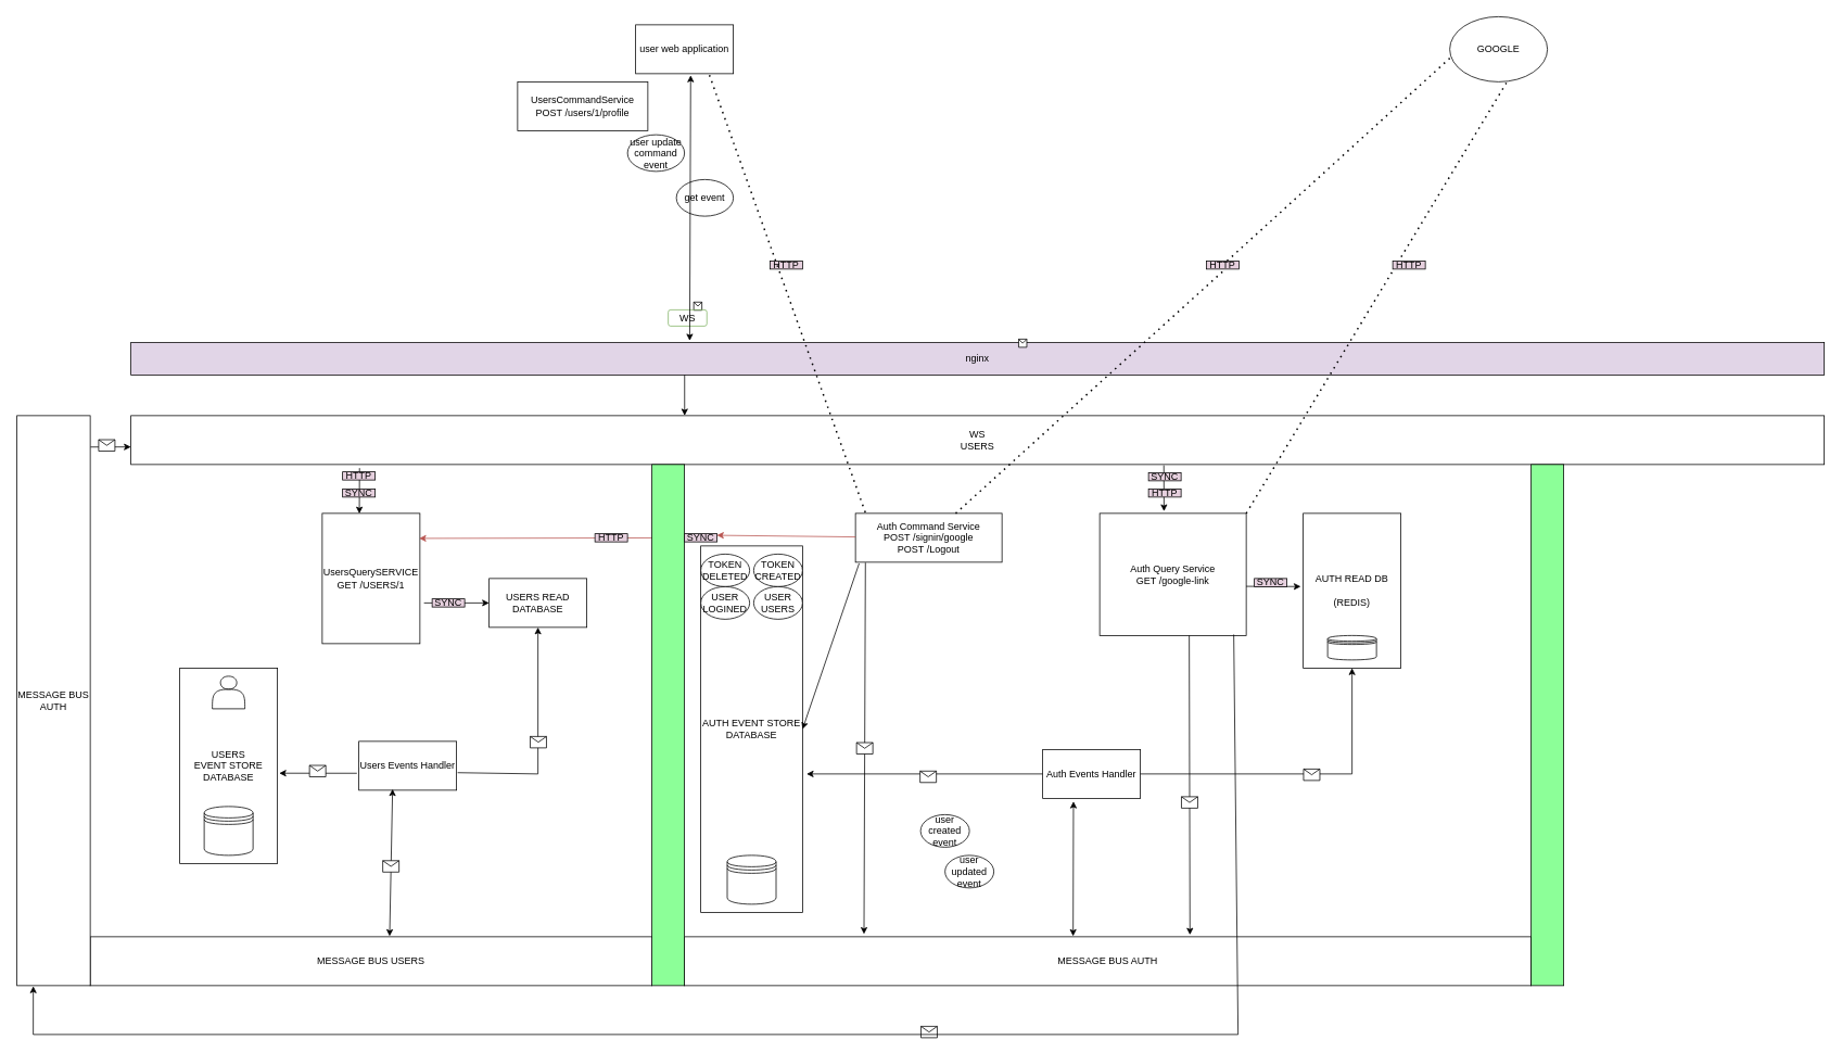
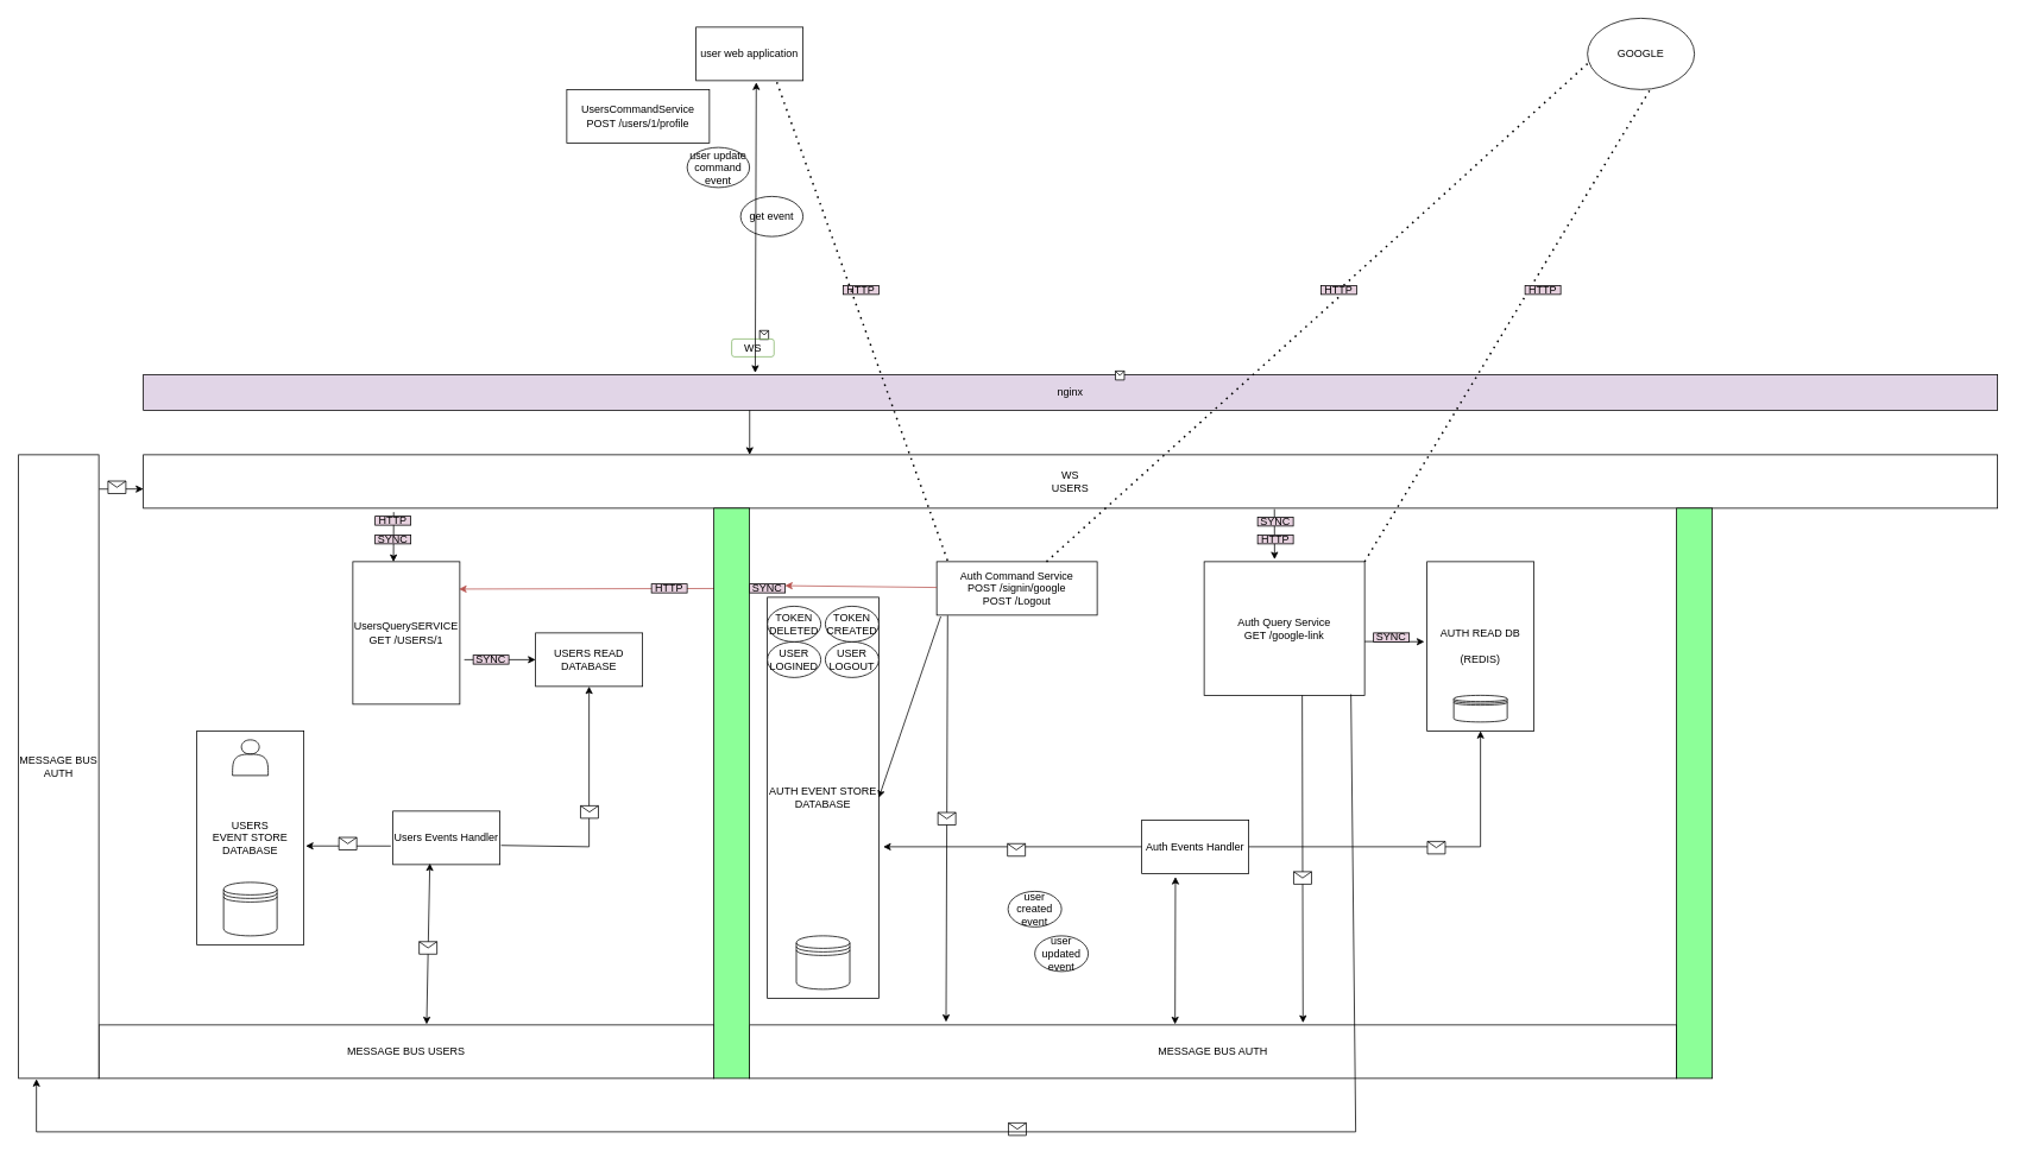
- <mxCell id="68" value="USER USERS" style="ellipse;whiteSpace=wrap;html=1;" vertex="1" parent="1"><mxGeometry x="925" y="720" width="60" height="40" as="geometry" /></mxCell>
+ <mxCell id="68" value="USER LOGOUT" style="ellipse;whiteSpace=wrap;html=1;" vertex="1" parent="1"><mxGeometry x="925" y="720" width="60" height="40" as="geometry" /></mxCell>
